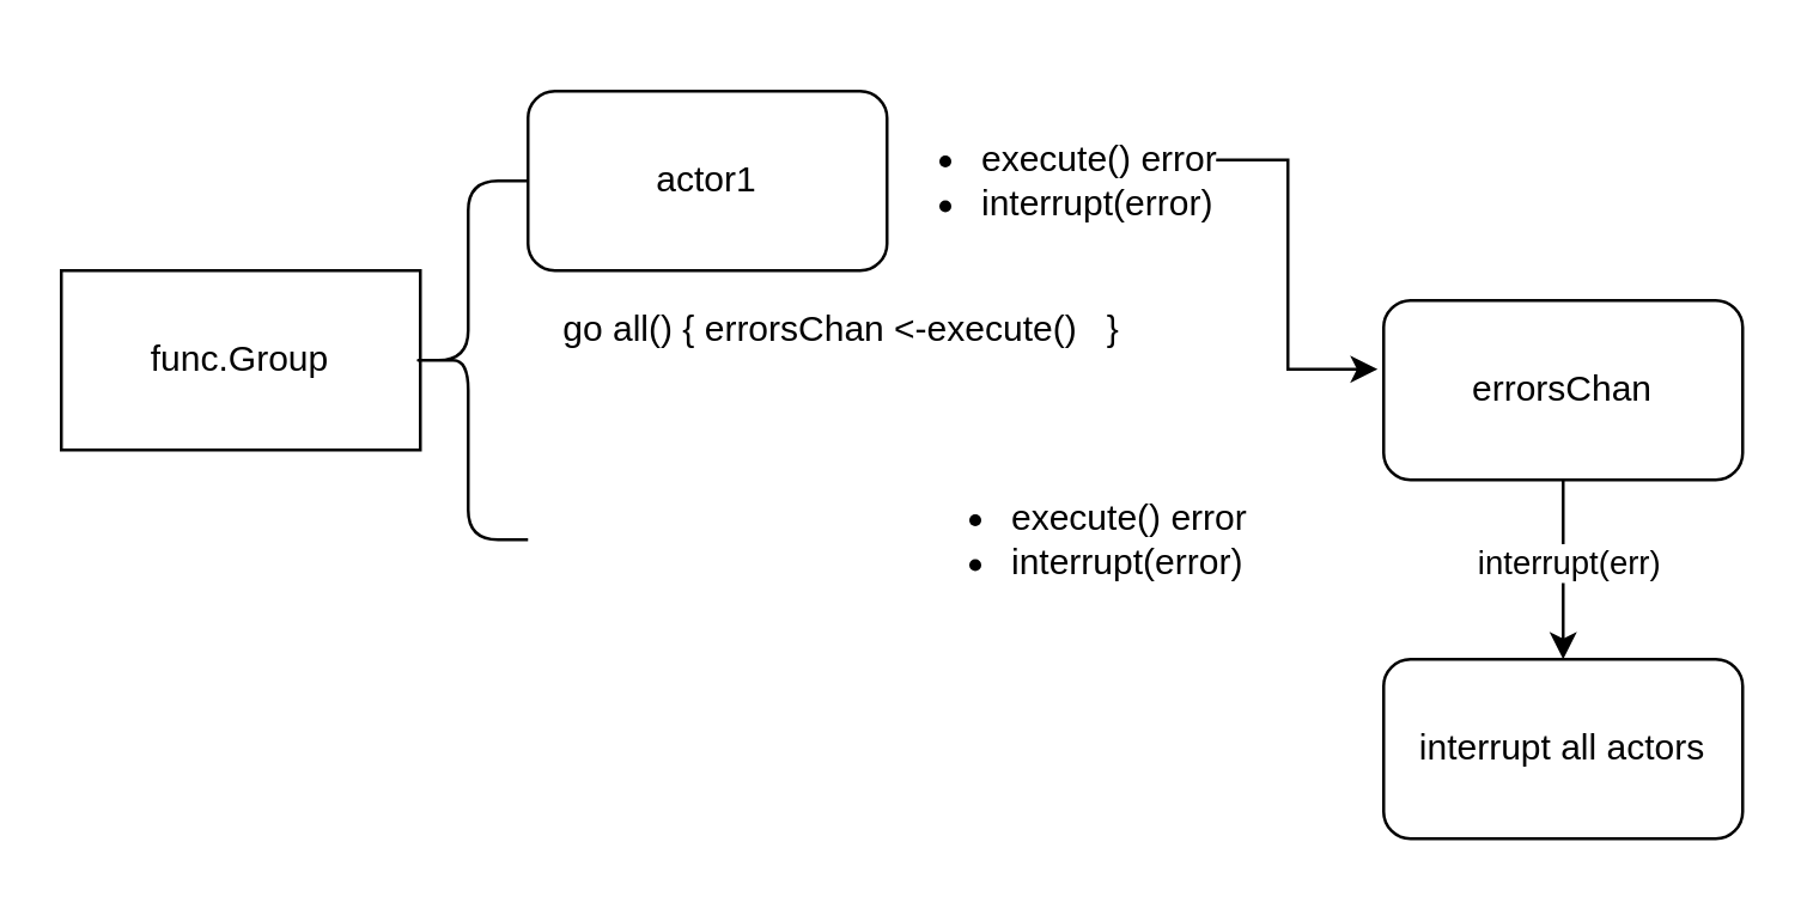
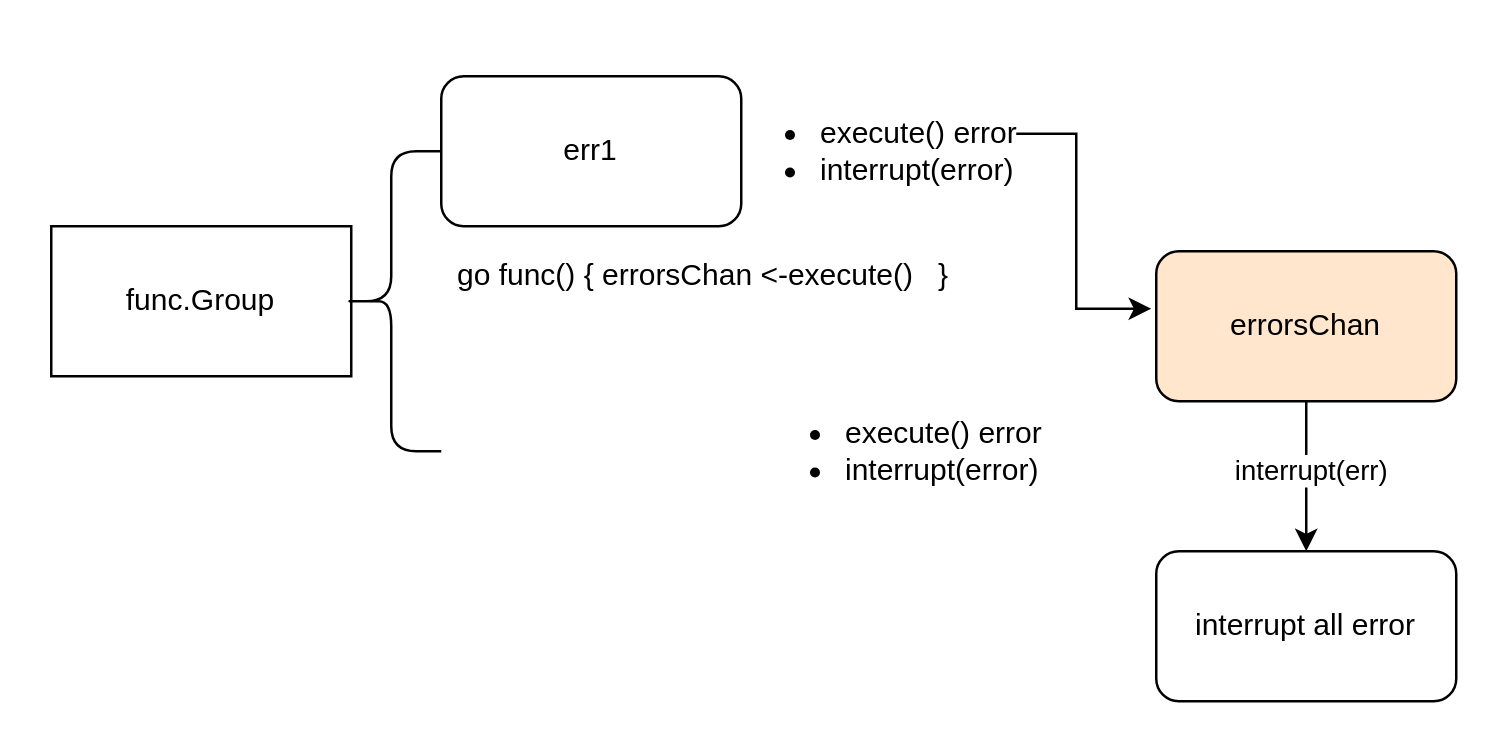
- <mxCell id="3" value="actor1" style="rounded=1;whiteSpace=wrap;html=1;" vertex="1" parent="1"><mxGeometry x="176" y="30" width="120" height="60" as="geometry" /></mxCell>
+ <mxCell id="3" value="err1" style="rounded=1;whiteSpace=wrap;html=1;" vertex="1" parent="1"><mxGeometry x="176" y="30" width="120" height="60" as="geometry" /></mxCell>
- <mxCell id="11" value="go all() { errorsChan &amp;lt;-execute()&amp;nbsp; &amp;nbsp;}" style="text;html=1;strokeColor=none;fillColor=none;align=center;verticalAlign=middle;whiteSpace=wrap;rounded=0;" vertex="1" parent="1"><mxGeometry x="156" y="100" width="250" height="20" as="geometry" /></mxCell>
+ <mxCell id="11" value="go func() { errorsChan &amp;lt;-execute()&amp;nbsp; &amp;nbsp;}" style="text;html=1;strokeColor=none;fillColor=none;align=center;verticalAlign=middle;whiteSpace=wrap;rounded=0;" vertex="1" parent="1"><mxGeometry x="156" y="100" width="250" height="20" as="geometry" /></mxCell>
- <mxCell id="10" value="errorsChan" style="rounded=1;whiteSpace=wrap;html=1;" vertex="1" parent="1"><mxGeometry x="462" y="100" width="120" height="60" as="geometry" /></mxCell>
+ <mxCell id="10" value="errorsChan" style="rounded=1;whiteSpace=wrap;html=1;fillColor=#ffe6cc;" vertex="1" parent="1"><mxGeometry x="462" y="100" width="120" height="60" as="geometry" /></mxCell>
- <mxCell id="12" value="interrupt all actors" style="rounded=1;whiteSpace=wrap;html=1;" vertex="1" parent="1"><mxGeometry x="462" y="220" width="120" height="60" as="geometry" /></mxCell>
+ <mxCell id="12" value="interrupt all error" style="rounded=1;whiteSpace=wrap;html=1;" vertex="1" parent="1"><mxGeometry x="462" y="220" width="120" height="60" as="geometry" /></mxCell>
